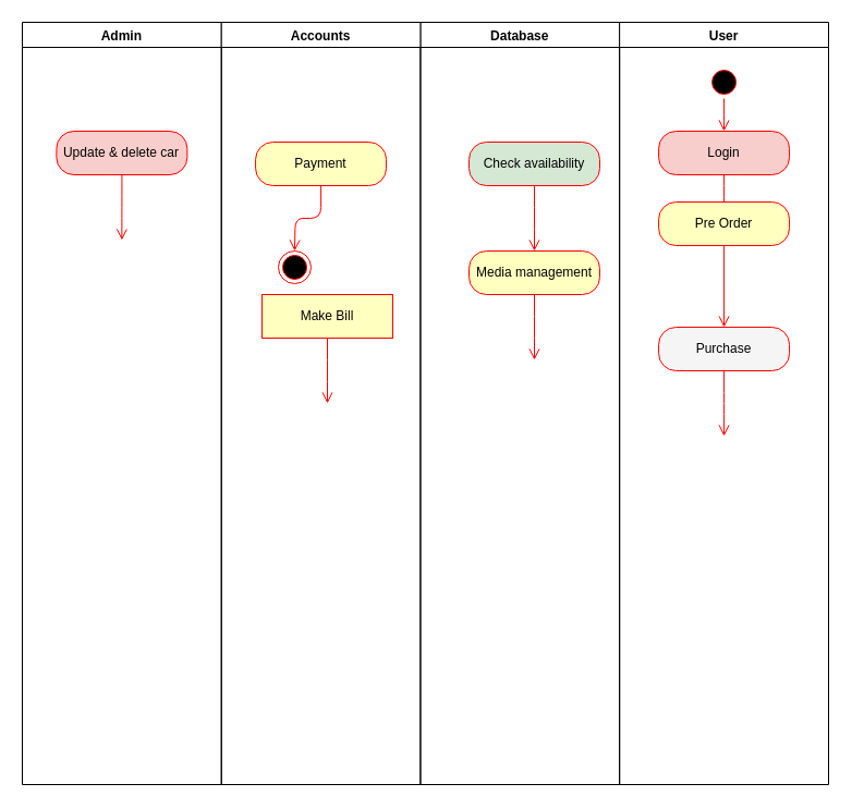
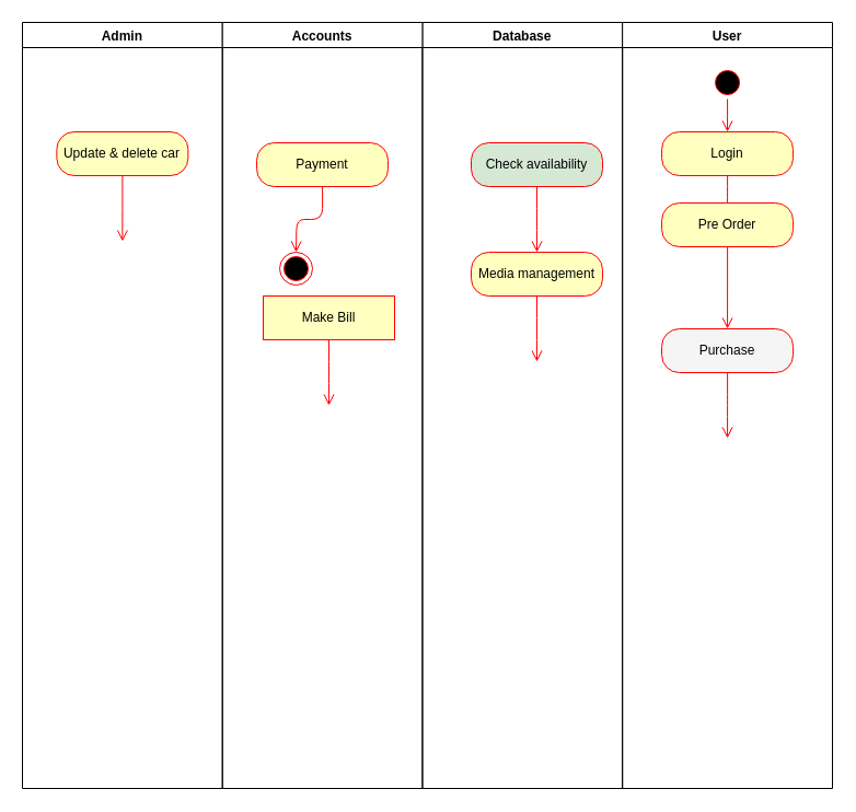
- <mxCell id="4" value="Update &amp;amp; delete car" style="rounded=1;whiteSpace=wrap;html=1;arcSize=40;fontColor=#000000;fillColor=#f8cecc;strokeColor=#ff0000;" vertex="1" parent="3"><mxGeometry x="31.36" y="100" width="120" height="40" as="geometry" /></mxCell>
+ <mxCell id="4" value="Update &amp;amp; delete car" style="rounded=1;whiteSpace=wrap;html=1;arcSize=40;fontColor=#000000;fillColor=#ffffc0;strokeColor=#ff0000;" vertex="1" parent="3"><mxGeometry x="31.36" y="100" width="120" height="40" as="geometry" /></mxCell>
- <mxCell id="18" value="Login" style="rounded=1;whiteSpace=wrap;html=1;arcSize=40;fontColor=#000000;fillColor=#f8cecc;strokeColor=#ff0000;" vertex="1" parent="15"><mxGeometry x="35.922" y="100" width="120" height="40" as="geometry" /></mxCell>
+ <mxCell id="18" value="Login" style="rounded=1;whiteSpace=wrap;html=1;arcSize=40;fontColor=#000000;fillColor=#ffffc0;strokeColor=#ff0000;" vertex="1" parent="15"><mxGeometry x="35.922" y="100" width="120" height="40" as="geometry" /></mxCell>
